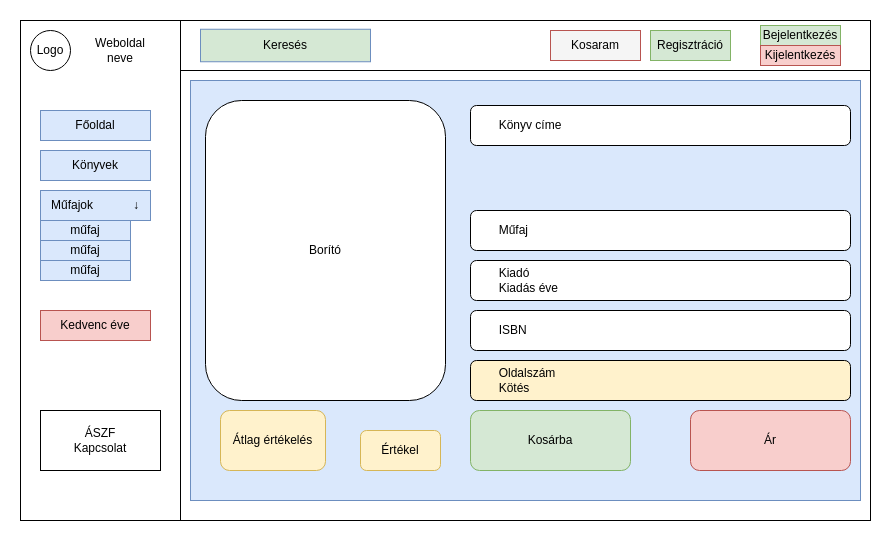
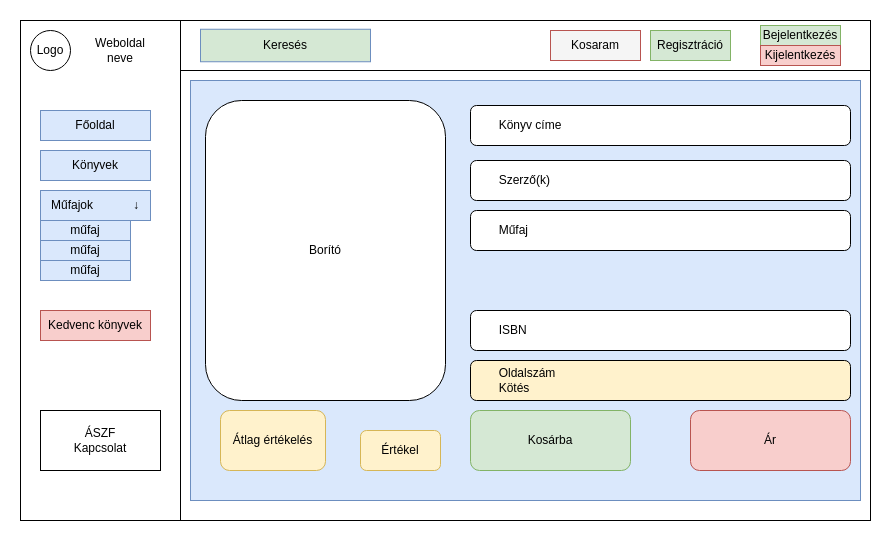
+ <mxCell id="23" value="&lt;span style=&quot;white-space: pre;&quot;&gt;&#09;&lt;/span&gt;Szerző(k)" style="rounded=1;whiteSpace=wrap;html=1;align=left;" vertex="1" parent="1"><mxGeometry x="470" y="160" width="380" height="40" as="geometry" /></mxCell>
- <mxCell id="25" value="&amp;nbsp;&lt;span style=&quot;white-space: pre;&quot;&gt;&#09;&lt;/span&gt;Kiadó&lt;br&gt;&lt;span style=&quot;white-space: pre;&quot;&gt;&#09;&lt;/span&gt;Kiadás éve" style="rounded=1;whiteSpace=wrap;html=1;align=left;" vertex="1" parent="1"><mxGeometry x="470" y="260" width="380" height="40" as="geometry" /></mxCell>
- <mxCell id="11" value="Kedvenc éve" style="rounded=0;whiteSpace=wrap;html=1;fillColor=#f8cecc;strokeColor=#b85450;" vertex="1" parent="1"><mxGeometry x="40" y="310" width="110" height="30" as="geometry" /></mxCell>
+ <mxCell id="11" value="Kedvenc könyvek" style="rounded=0;whiteSpace=wrap;html=1;fillColor=#f8cecc;strokeColor=#b85450;" vertex="1" parent="1"><mxGeometry x="40" y="310" width="110" height="30" as="geometry" /></mxCell>
